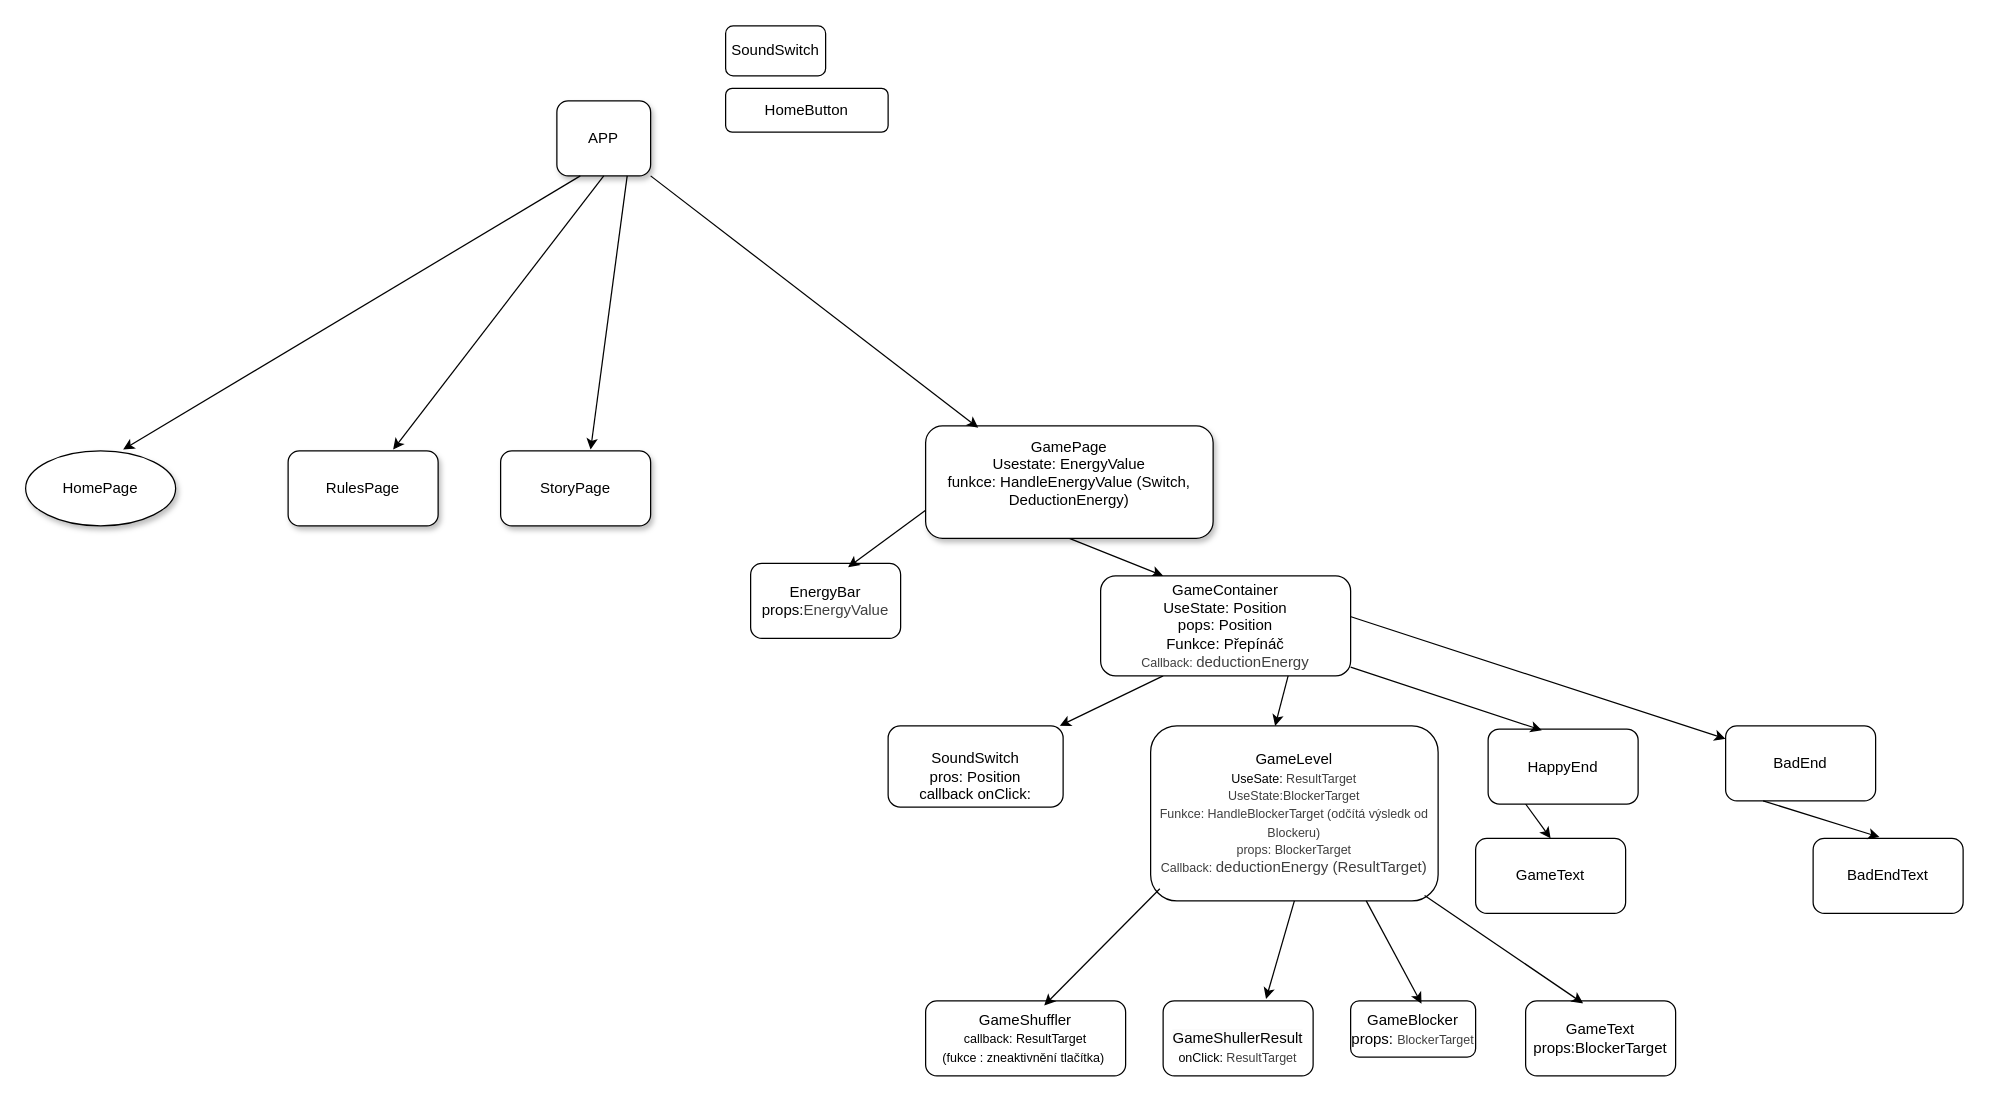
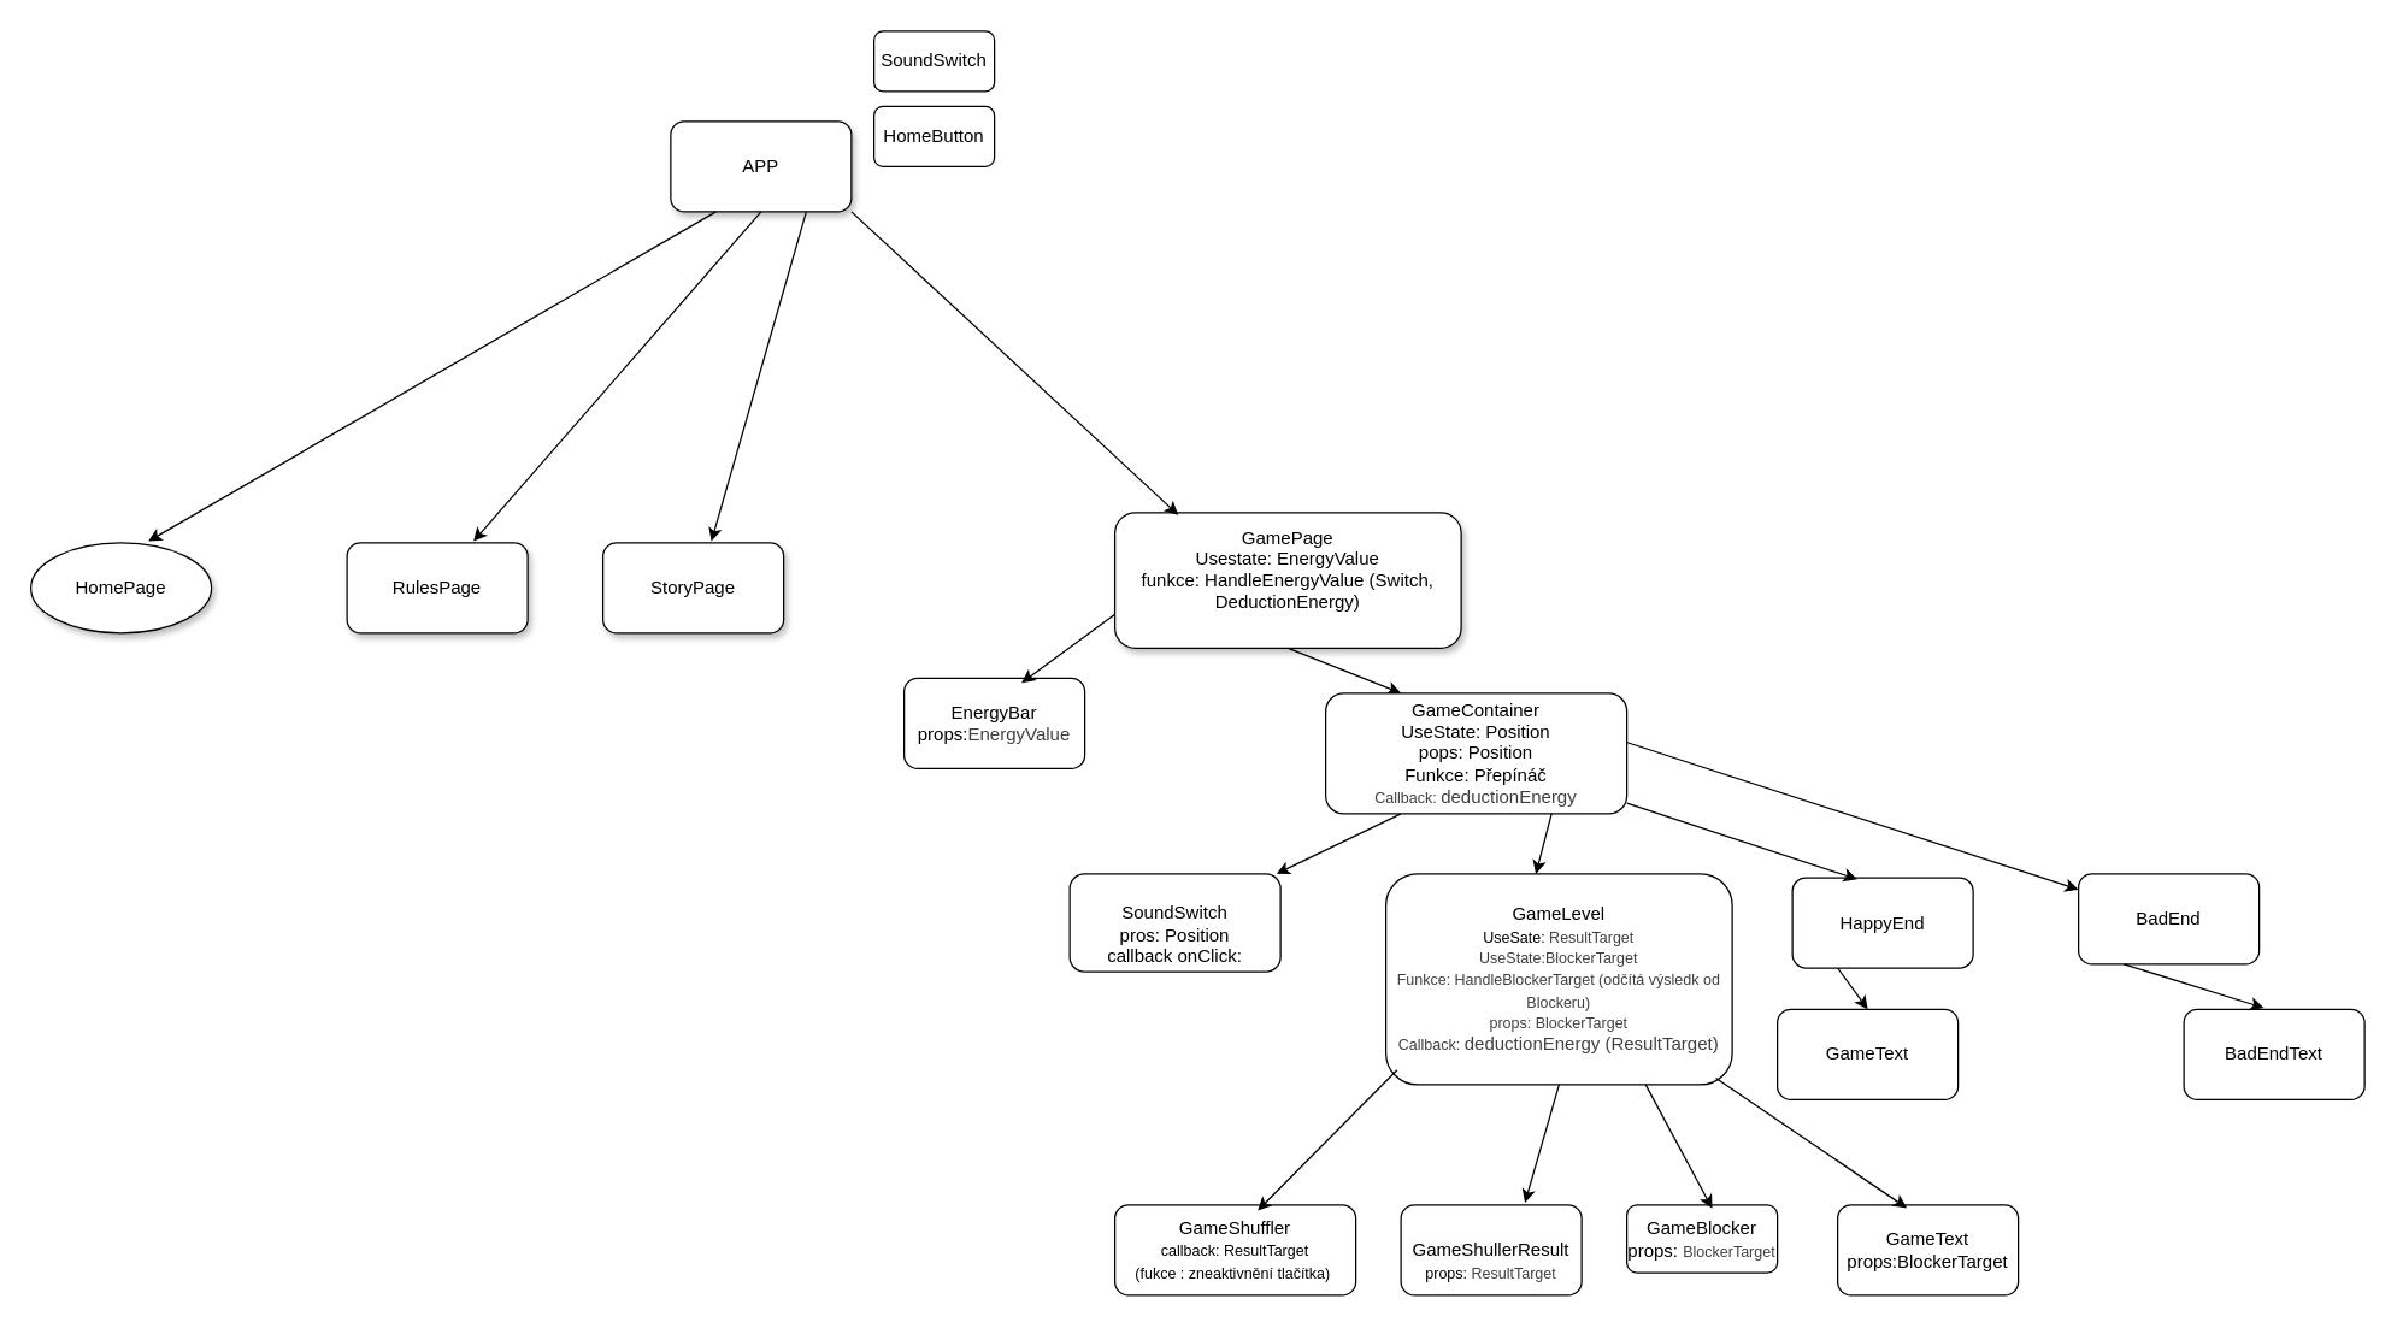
- <mxCell id="34" value="HomeButton" style="rounded=1;whiteSpace=wrap;html=1;" parent="1" vertex="1"><mxGeometry x="580" y="70" width="130" height="35" as="geometry" /></mxCell>
+ <mxCell id="34" value="HomeButton" style="rounded=1;whiteSpace=wrap;html=1;" parent="1" vertex="1"><mxGeometry x="580" y="70" width="80" height="40" as="geometry" /></mxCell>
- <mxCell id="5" value="&lt;div&gt;APP&lt;/div&gt;" style="rounded=1;whiteSpace=wrap;html=1;shadow=1;" parent="1" vertex="1"><mxGeometry x="445" y="80" width="75" height="60" as="geometry" /></mxCell>
+ <mxCell id="5" value="&lt;div&gt;APP&lt;/div&gt;" style="rounded=1;whiteSpace=wrap;html=1;shadow=1;" parent="1" vertex="1"><mxGeometry x="445" y="80" width="120" height="60" as="geometry" /></mxCell>
- <mxCell id="24" value="&lt;br&gt;&lt;span style=&quot;color: rgb(0, 0, 0); font-family: Helvetica; font-size: 12px; font-style: normal; font-variant-ligatures: normal; font-variant-caps: normal; font-weight: 400; letter-spacing: normal; orphans: 2; text-align: center; text-indent: 0px; text-transform: none; widows: 2; word-spacing: 0px; -webkit-text-stroke-width: 0px; white-space: normal; background-color: rgb(251, 251, 251); text-decoration-thickness: initial; text-decoration-style: initial; text-decoration-color: initial; float: none; display: inline !important;&quot;&gt;GameShullerResult&lt;/span&gt;&lt;br&gt;&lt;font style=&quot;font-size: 10px;&quot;&gt;onClick:&amp;nbsp;&lt;/font&gt;&lt;span style=&quot;color: rgb(63, 63, 63); font-size: 10px;&quot;&gt;ResultTarget&lt;/span&gt;" style="rounded=1;whiteSpace=wrap;html=1;" parent="1" vertex="1"><mxGeometry x="930" y="800" width="120" height="60" as="geometry" /></mxCell>
+ <mxCell id="24" value="&lt;br&gt;&lt;span style=&quot;color: rgb(0, 0, 0); font-family: Helvetica; font-size: 12px; font-style: normal; font-variant-ligatures: normal; font-variant-caps: normal; font-weight: 400; letter-spacing: normal; orphans: 2; text-align: center; text-indent: 0px; text-transform: none; widows: 2; word-spacing: 0px; -webkit-text-stroke-width: 0px; white-space: normal; background-color: rgb(251, 251, 251); text-decoration-thickness: initial; text-decoration-style: initial; text-decoration-color: initial; float: none; display: inline !important;&quot;&gt;GameShullerResult&lt;/span&gt;&lt;br&gt;&lt;font style=&quot;font-size: 10px;&quot;&gt;props:&amp;nbsp;&lt;/font&gt;&lt;span style=&quot;color: rgb(63, 63, 63); font-size: 10px;&quot;&gt;ResultTarget&lt;/span&gt;" style="rounded=1;whiteSpace=wrap;html=1;" parent="1" vertex="1"><mxGeometry x="930" y="800" width="120" height="60" as="geometry" /></mxCell>
